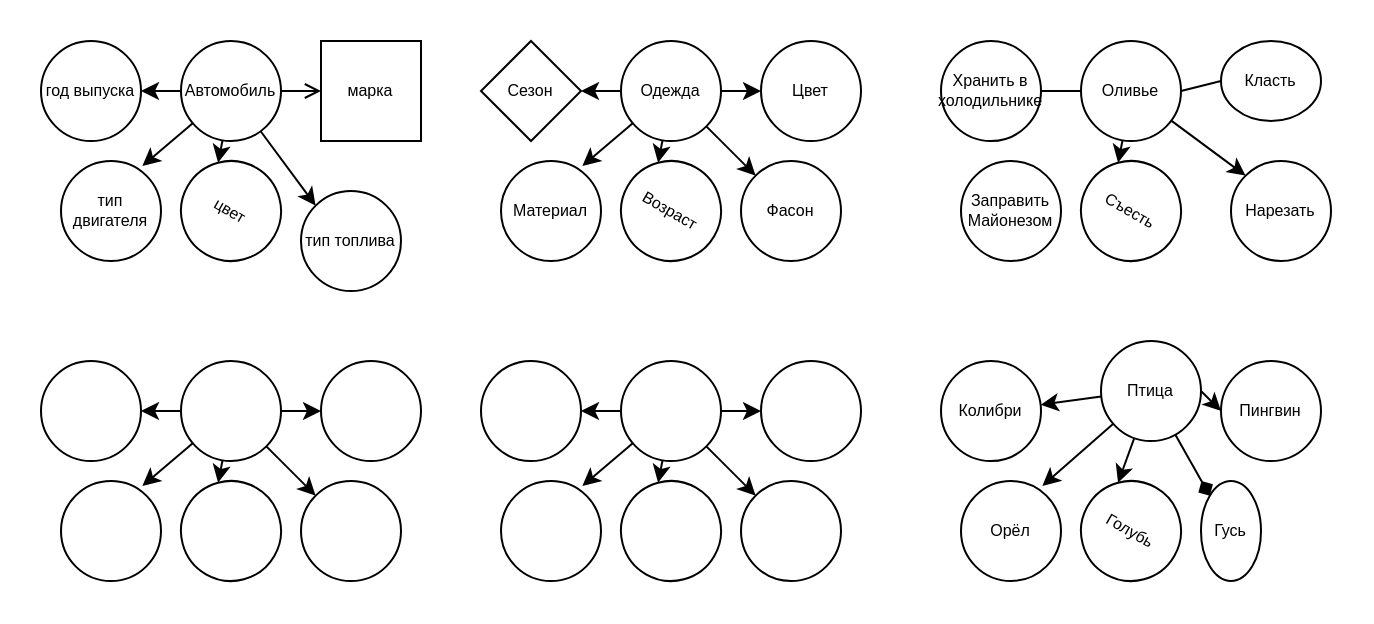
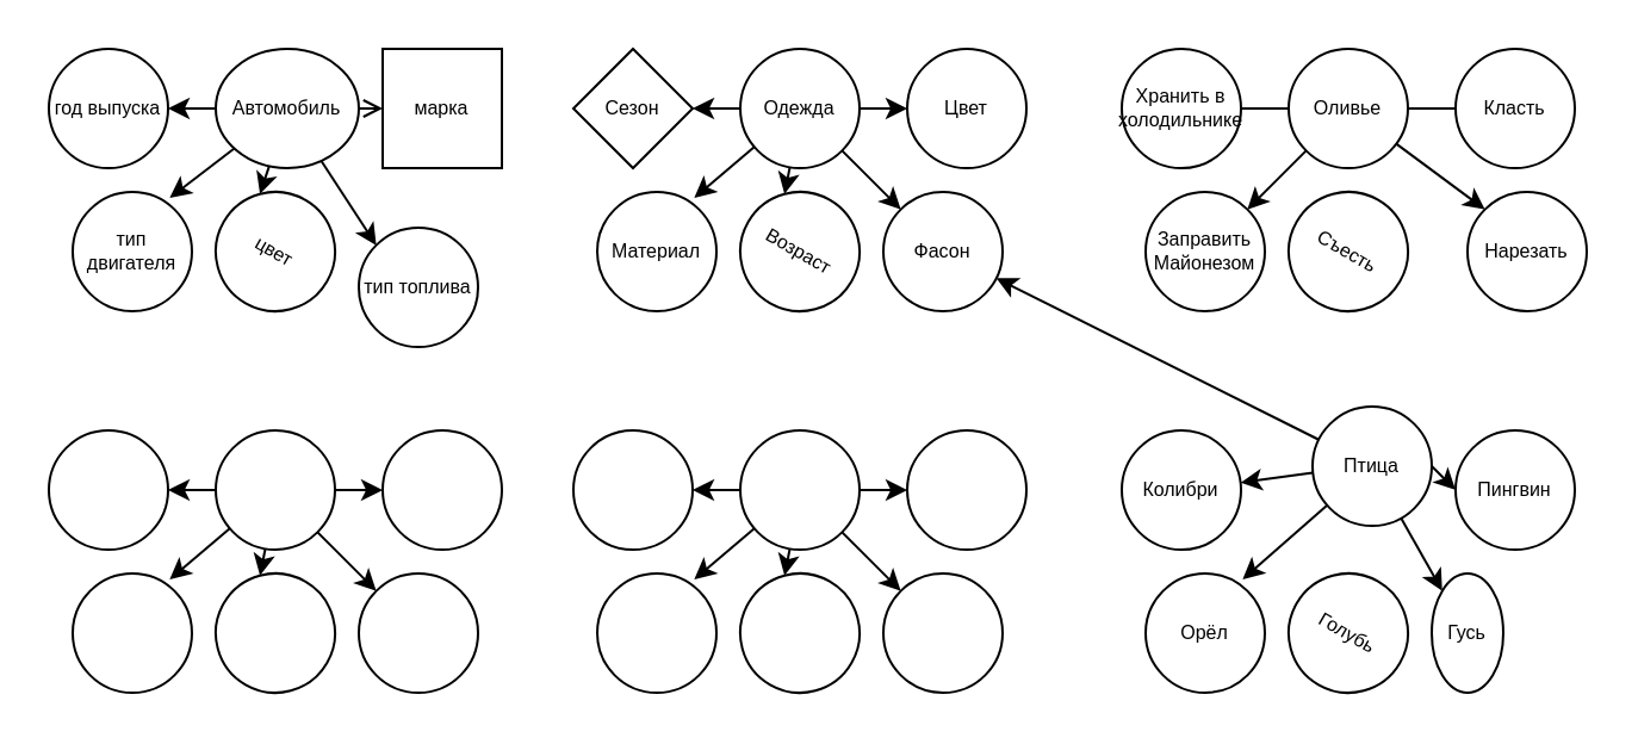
- <mxCell id="52" value="Класть" style="ellipse;whiteSpace=wrap;html=1;aspect=fixed;fontSize=8;" vertex="1" parent="1"><mxGeometry x="610" y="20" width="50" height="40" as="geometry" /></mxCell>
+ <mxCell id="52" value="Класть" style="ellipse;whiteSpace=wrap;html=1;aspect=fixed;fontSize=8;" vertex="1" parent="1"><mxGeometry x="610" y="20" width="50" height="50" as="geometry" /></mxCell>
- <mxCell id="7" value="&lt;div style=&quot;font-size: 8px;&quot;&gt;&lt;span style=&quot;font-size: 8px;&quot;&gt;Автомобиль&lt;/span&gt;&lt;/div&gt;" style="ellipse;whiteSpace=wrap;html=1;aspect=fixed;align=center;fontSize=8;" vertex="1" parent="1"><mxGeometry x="90" y="20" width="50" height="50" as="geometry" /></mxCell>
+ <mxCell id="7" value="&lt;div style=&quot;font-size: 8px;&quot;&gt;&lt;span style=&quot;font-size: 8px;&quot;&gt;Автомобиль&lt;/span&gt;&lt;/div&gt;" style="ellipse;whiteSpace=wrap;html=1;aspect=fixed;align=center;fontSize=8;" vertex="1" parent="1"><mxGeometry x="90" y="20" width="60" height="50" as="geometry" /></mxCell>
- <mxCell id="49" style="edgeStyle=none;rounded=0;orthogonalLoop=1;jettySize=auto;html=1;entryX=0;entryY=0;entryDx=0;entryDy=0;fontSize=8;" edge="1" parent="1" source="50" target="54"><mxGeometry relative="1" as="geometry" /></mxCell>
+ <mxCell id="49" style="edgeStyle=none;rounded=0;orthogonalLoop=1;jettySize=auto;html=1;fontSize=8;" edge="1" parent="1" source="50" target="55"><mxGeometry relative="1" as="geometry" /></mxCell>
- <mxCell id="59" style="edgeStyle=none;rounded=0;orthogonalLoop=1;jettySize=auto;html=1;entryX=0;entryY=0;entryDx=0;entryDy=0;fontSize=8;" edge="1" parent="1" source="61" target="65"><mxGeometry relative="1" as="geometry" /></mxCell>
+ <mxCell id="59" style="edgeStyle=none;rounded=0;orthogonalLoop=1;jettySize=auto;html=1;fontSize=8;" edge="1" parent="1" source="61" target="21"><mxGeometry relative="1" as="geometry" /></mxCell>
- <mxCell id="58" style="edgeStyle=none;rounded=0;orthogonalLoop=1;jettySize=auto;html=1;entryX=0;entryY=0;entryDx=0;entryDy=0;fontSize=8;endArrow=diamond;" edge="1" parent="1" source="61" target="64"><mxGeometry relative="1" as="geometry" /></mxCell>
+ <mxCell id="58" style="edgeStyle=none;rounded=0;orthogonalLoop=1;jettySize=auto;html=1;entryX=0;entryY=0;entryDx=0;entryDy=0;fontSize=8;" edge="1" parent="1" source="61" target="64"><mxGeometry relative="1" as="geometry" /></mxCell>
